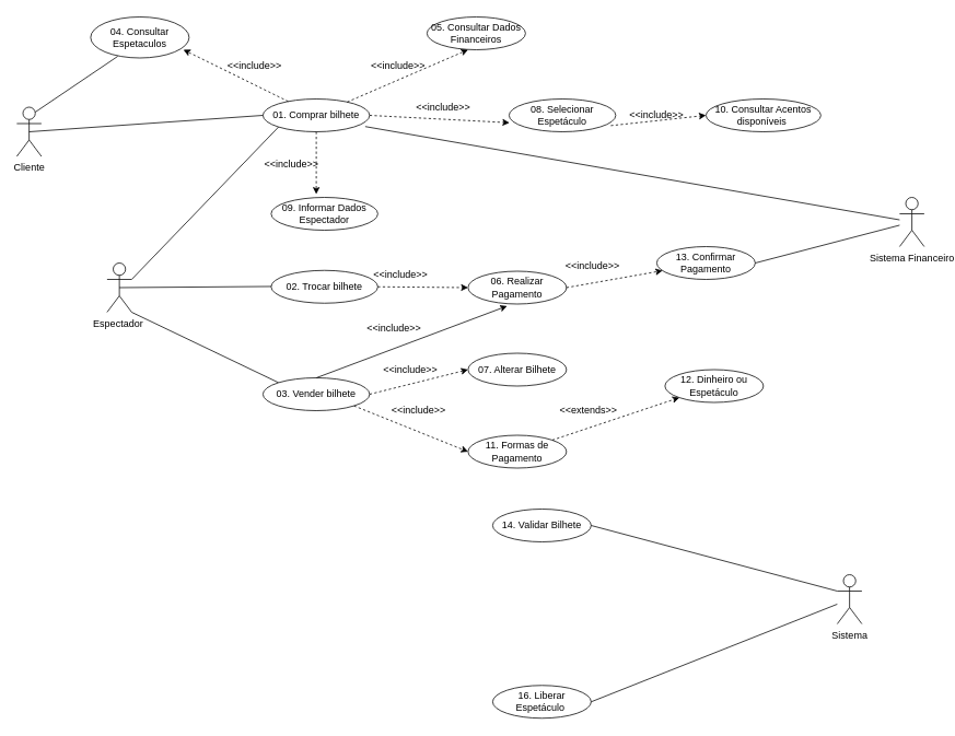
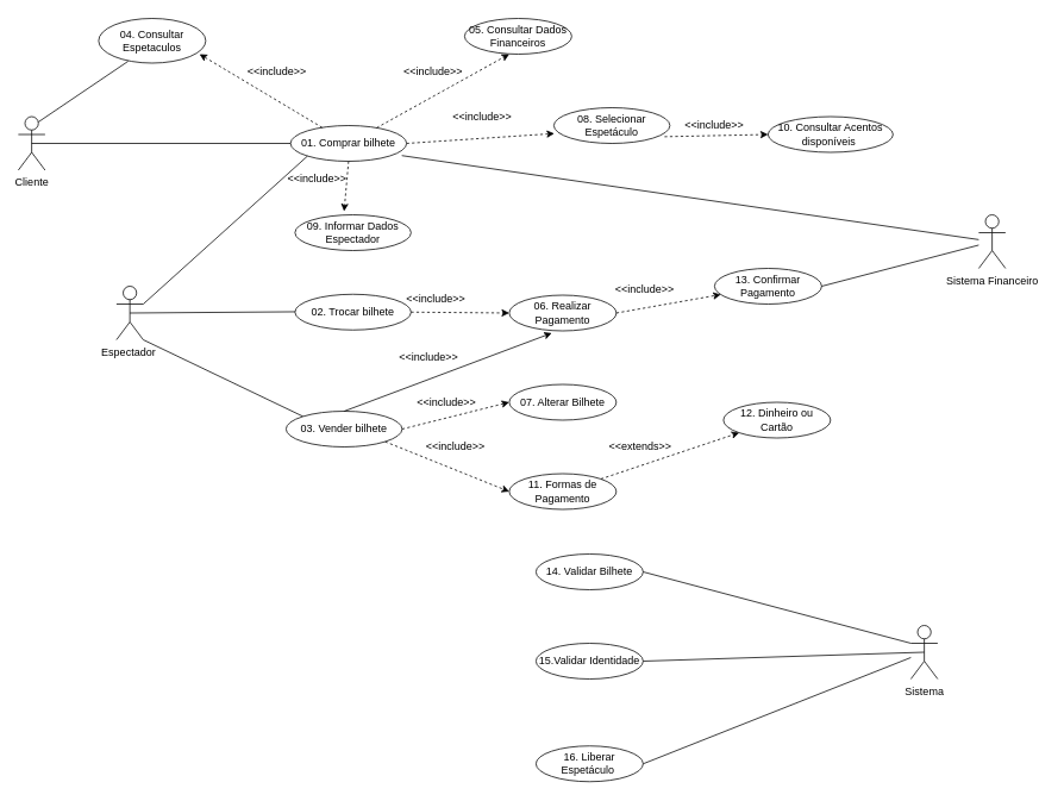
- <mxCell id="4" value="01. Comprar bilhete" style="ellipse;whiteSpace=wrap;html=1;" parent="1" vertex="1"><mxGeometry x="320" y="120" width="130" height="40" as="geometry" /></mxCell>
+ <mxCell id="4" value="01. Comprar bilhete" style="ellipse;whiteSpace=wrap;html=1;" parent="1" vertex="1"><mxGeometry x="325" y="140" width="130" height="40" as="geometry" /></mxCell>
- <mxCell id="34" value="10. Consultar Acentos disponíveis&amp;nbsp;" style="ellipse;whiteSpace=wrap;html=1;" parent="1" vertex="1"><mxGeometry x="860" y="120" width="140" height="40" as="geometry" /></mxCell>
+ <mxCell id="34" value="10. Consultar Acentos disponíveis&amp;nbsp;" style="ellipse;whiteSpace=wrap;html=1;" parent="1" vertex="1"><mxGeometry x="860" y="130" width="140" height="40" as="geometry" /></mxCell>
- <mxCell id="41" value="12. Dinheiro ou Espetáculo" style="ellipse;whiteSpace=wrap;html=1;" parent="1" vertex="1"><mxGeometry x="810" y="450" width="120" height="40" as="geometry" /></mxCell>
+ <mxCell id="41" value="12. Dinheiro ou Cartão" style="ellipse;whiteSpace=wrap;html=1;" parent="1" vertex="1"><mxGeometry x="810" y="450" width="120" height="40" as="geometry" /></mxCell>
+ <mxCell id="31" value="" style="endArrow=none;html=1;exitX=1;exitY=0.5;exitDx=0;exitDy=0;strokeWidth=1;entryX=0.5;entryY=0.5;entryDx=0;entryDy=0;entryPerimeter=0;" parent="1" source="27" target="26" edge="1"><mxGeometry width="50" height="50" relative="1" as="geometry"><mxPoint x="730" y="650" as="sourcePoint" /><mxPoint x="1030" y="730" as="targetPoint" /></mxGeometry></mxCell>
+ <mxCell id="27" value="15.Validar Identidade" style="ellipse;whiteSpace=wrap;html=1;" parent="1" vertex="1"><mxGeometry x="600" y="720" width="120" height="40" as="geometry" /></mxCell>
